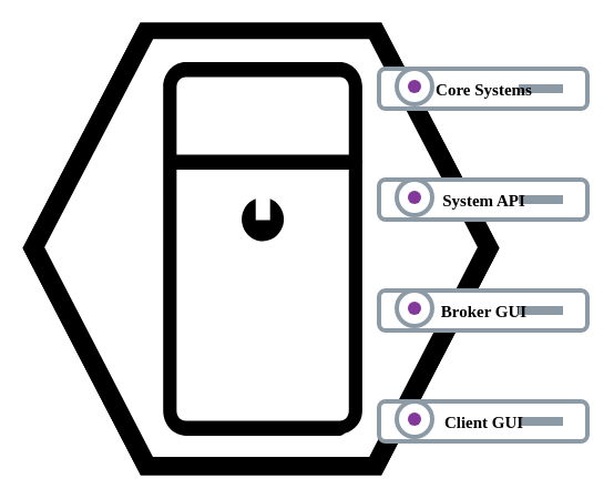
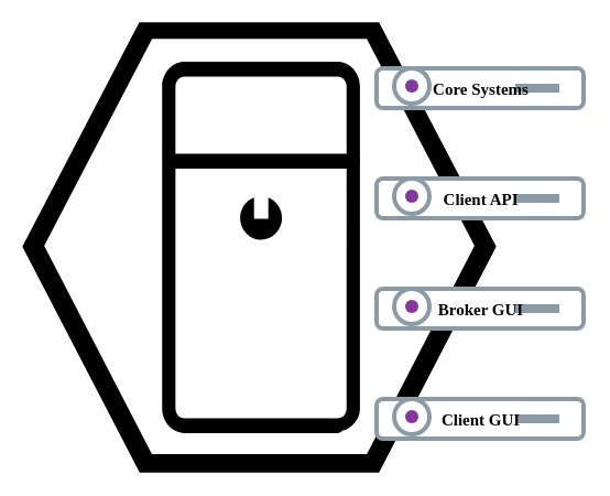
- <mxCell id="5" value="System API" style="image;aspect=fixed;perimeter=ellipsePerimeter;html=1;align=center;fontSize=15;verticalAlign=middle;fontColor=#000000;shadow=0;dashed=0;image=img/lib/cumulus/netq_server.svg;strokeColor=#000000;fontFamily=Times New Roman;fontStyle=1;horizontal=1;labelPosition=center;verticalLabelPosition=middle;labelBackgroundColor=none;" vertex="1" parent="1"><mxGeometry x="340" y="160" width="192" height="40" as="geometry" /></mxCell>
+ <mxCell id="5" value="Client API" style="image;aspect=fixed;perimeter=ellipsePerimeter;html=1;align=center;fontSize=15;verticalAlign=middle;fontColor=#000000;shadow=0;dashed=0;image=img/lib/cumulus/netq_server.svg;strokeColor=#000000;fontFamily=Times New Roman;fontStyle=1;horizontal=1;labelPosition=center;verticalLabelPosition=middle;labelBackgroundColor=none;" vertex="1" parent="1"><mxGeometry x="340" y="160" width="192" height="40" as="geometry" /></mxCell>
